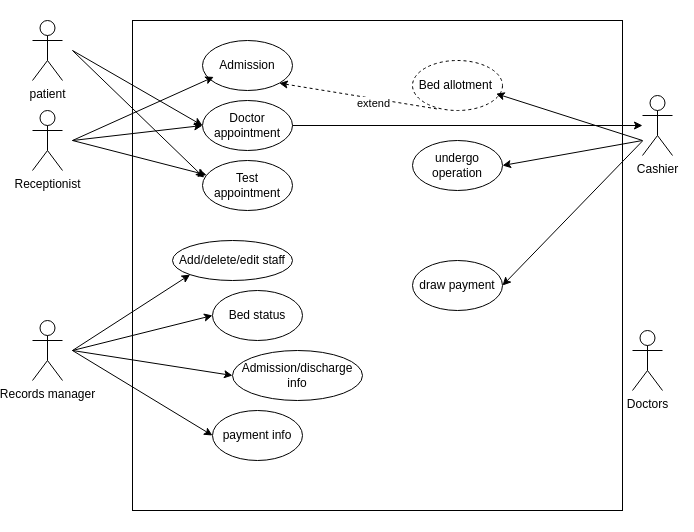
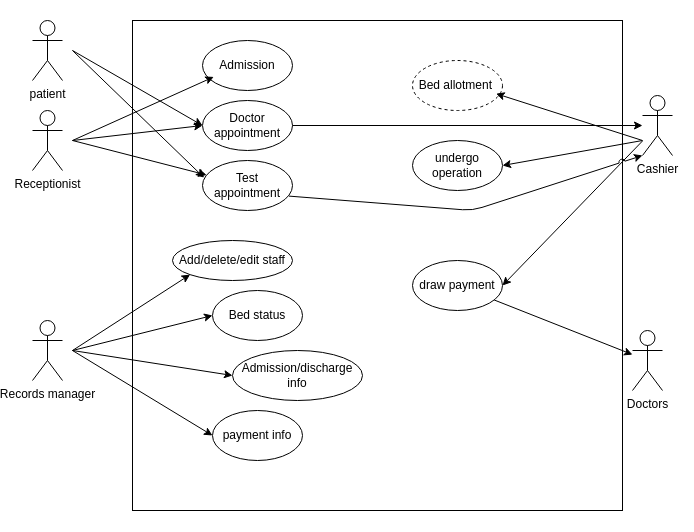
- <mxCell id="31" value="" style="endArrow=classic;html=1;exitX=0.271;exitY=0.968;exitDx=0;exitDy=0;exitPerimeter=0;entryX=1;entryY=1;entryDx=0;entryDy=0;dashed=1;" edge="1" parent="1" source="17" target="15"><mxGeometry width="50" height="50" relative="1" as="geometry"><mxPoint x="260" y="310" as="sourcePoint" /><mxPoint x="310" y="260" as="targetPoint" /></mxGeometry></mxCell>
- <mxCell id="32" value="extend" style="edgeLabel;html=1;align=center;verticalAlign=middle;resizable=0;points=[];" vertex="1" connectable="0" parent="31"><mxGeometry x="-0.194" y="4" relative="1" as="geometry"><mxPoint as="offset" /></mxGeometry></mxCell>
+ <mxCell id="30" value="" style="endArrow=classic;html=1;exitX=0.96;exitY=0.712;exitDx=0;exitDy=0;exitPerimeter=0;jumpStyle=arc;entryX=0;entryY=1;entryDx=0;entryDy=0;entryPerimeter=0;" edge="1" parent="1" source="9" target="3"><mxGeometry width="50" height="50" relative="1" as="geometry"><mxPoint x="310" y="240" as="sourcePoint" /><mxPoint x="430" y="230" as="targetPoint" /><Array as="points"><mxPoint x="460" y="210" /></Array></mxGeometry></mxCell>
+ <mxCell id="14" value="" style="endArrow=classic;html=1;" edge="1" parent="1" source="10" target="7"><mxGeometry width="50" height="50" relative="1" as="geometry"><mxPoint x="260" y="280" as="sourcePoint" /><mxPoint x="310" y="230" as="targetPoint" /></mxGeometry></mxCell>
